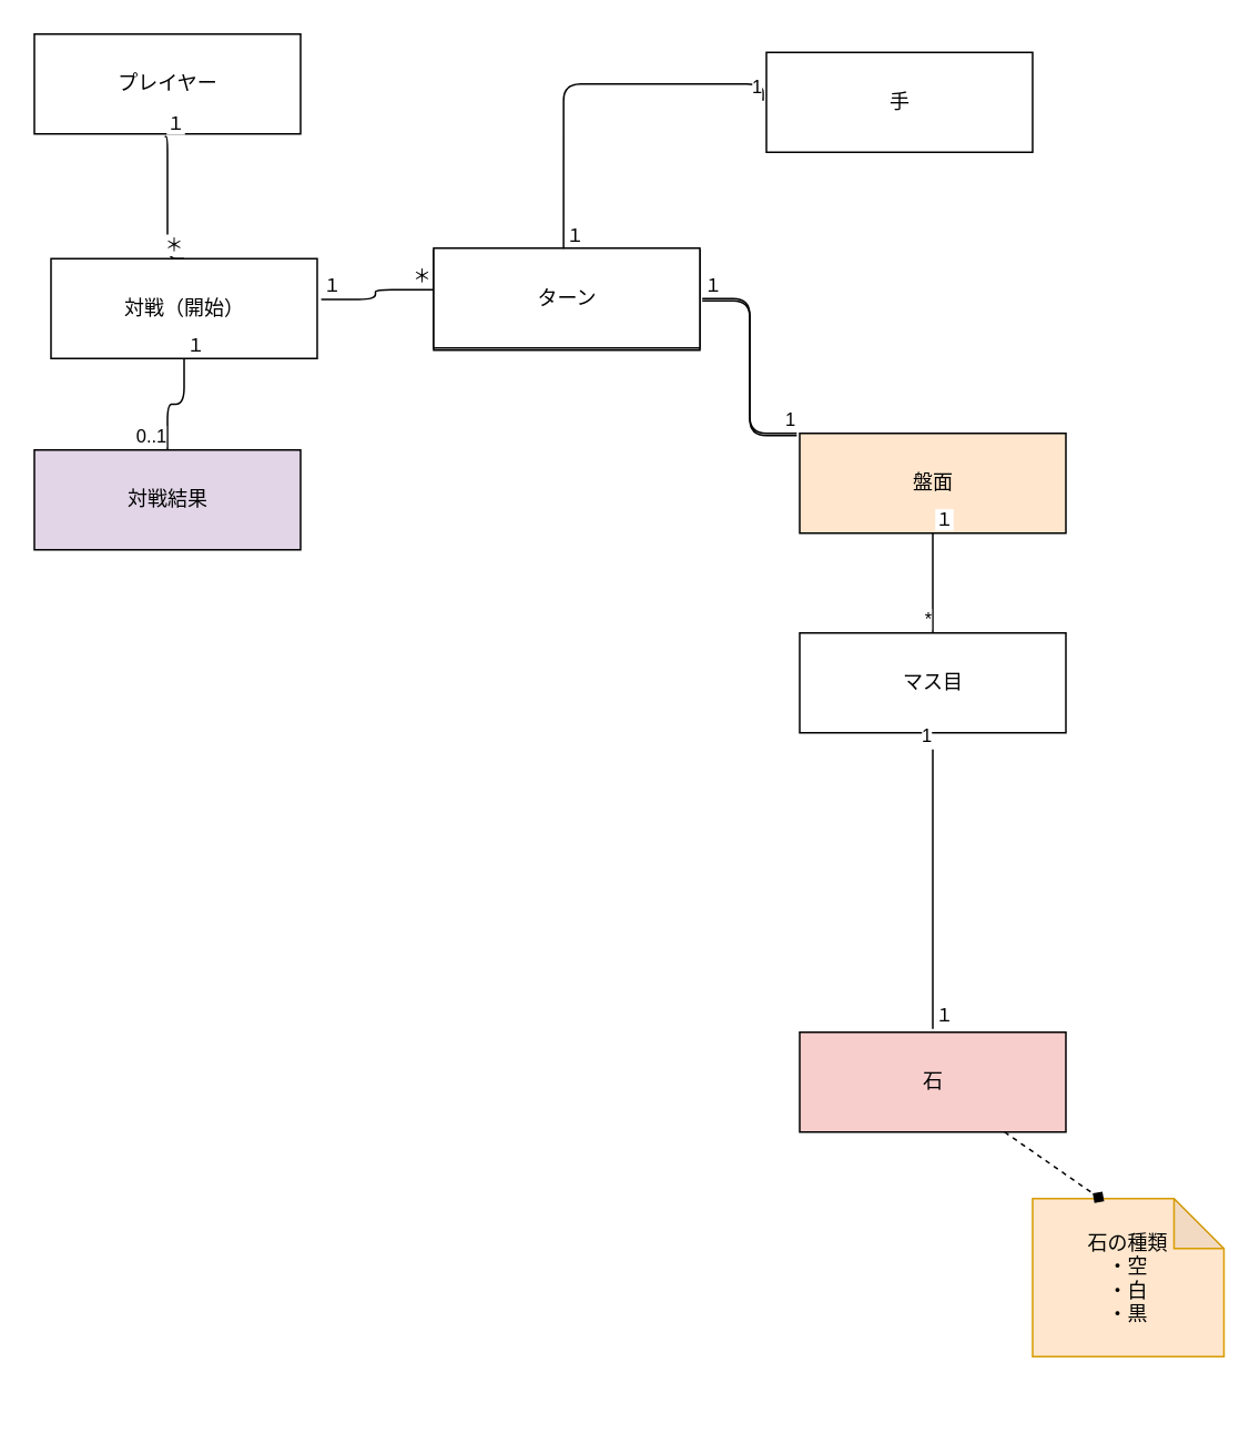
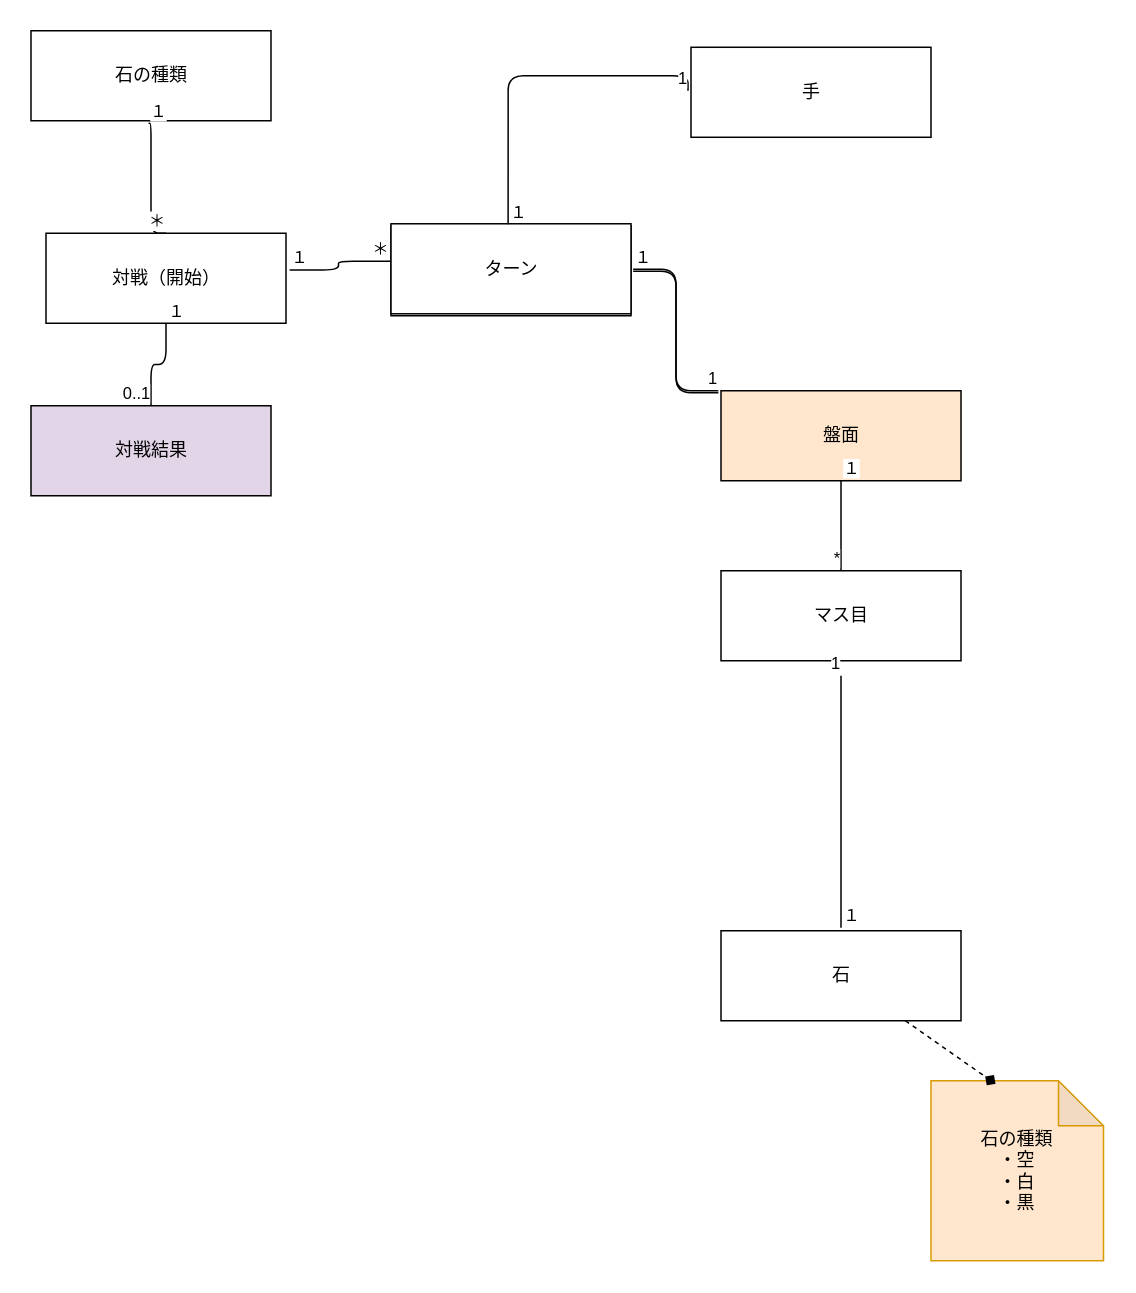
- <mxCell id="4" value="プレイヤー" style="html=1;" parent="1" vertex="1"><mxGeometry x="20" y="20" width="160" height="60" as="geometry" /></mxCell>
+ <mxCell id="4" value="石の種類" style="html=1;" parent="1" vertex="1"><mxGeometry x="20" y="20" width="160" height="60" as="geometry" /></mxCell>
- <mxCell id="5" value="石" style="html=1;fillColor=#f8cecc;" parent="1" vertex="1"><mxGeometry x="480" y="620" width="160" height="60" as="geometry" /></mxCell>
+ <mxCell id="5" value="石" style="html=1;" parent="1" vertex="1"><mxGeometry x="480" y="620" width="160" height="60" as="geometry" /></mxCell>
- <mxCell id="6" value="石の種類&lt;br&gt;・空&lt;br&gt;・白&lt;br&gt;・黒" style="shape=note;whiteSpace=wrap;html=1;backgroundOutline=1;darkOpacity=0.05;fillColor=#ffe6cc;strokeColor=#d79b00;" parent="1" vertex="1"><mxGeometry x="620" y="720" width="115" height="95" as="geometry" /></mxCell>
+ <mxCell id="6" value="石の種類&lt;br&gt;・空&lt;br&gt;・白&lt;br&gt;・黒" style="shape=note;whiteSpace=wrap;html=1;backgroundOutline=1;darkOpacity=0.05;fillColor=#ffe6cc;strokeColor=#d79b00;" parent="1" vertex="1"><mxGeometry x="620" y="720" width="115" height="120" as="geometry" /></mxCell>
